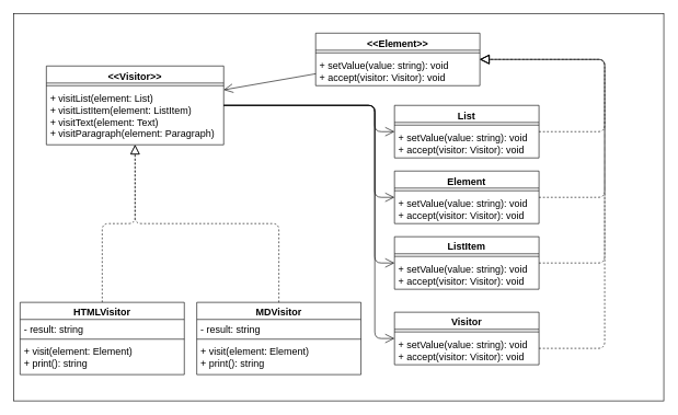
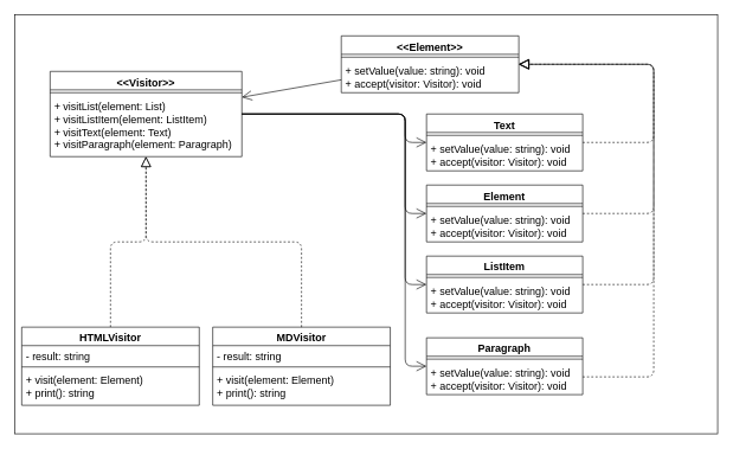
- <mxCell id="20" value="List" style="swimlane;fontStyle=1;align=center;verticalAlign=top;childLayout=stackLayout;horizontal=1;startSize=26;horizontalStack=0;resizeParent=1;resizeParentMax=0;resizeLast=0;collapsible=1;marginBottom=0;fontSize=15;" vertex="1" parent="1"><mxGeometry x="600" y="160" width="220" height="80" as="geometry" /></mxCell>
+ <mxCell id="20" value="Text" style="swimlane;fontStyle=1;align=center;verticalAlign=top;childLayout=stackLayout;horizontal=1;startSize=26;horizontalStack=0;resizeParent=1;resizeParentMax=0;resizeLast=0;collapsible=1;marginBottom=0;fontSize=15;" vertex="1" parent="1"><mxGeometry x="600" y="160" width="220" height="80" as="geometry" /></mxCell>
- <mxCell id="29" value="Visitor" style="swimlane;fontStyle=1;align=center;verticalAlign=top;childLayout=stackLayout;horizontal=1;startSize=26;horizontalStack=0;resizeParent=1;resizeParentMax=0;resizeLast=0;collapsible=1;marginBottom=0;fontSize=15;" vertex="1" parent="1"><mxGeometry x="600" y="475" width="220" height="80" as="geometry" /></mxCell>
+ <mxCell id="29" value="Paragraph" style="swimlane;fontStyle=1;align=center;verticalAlign=top;childLayout=stackLayout;horizontal=1;startSize=26;horizontalStack=0;resizeParent=1;resizeParentMax=0;resizeLast=0;collapsible=1;marginBottom=0;fontSize=15;" vertex="1" parent="1"><mxGeometry x="600" y="475" width="220" height="80" as="geometry" /></mxCell>
